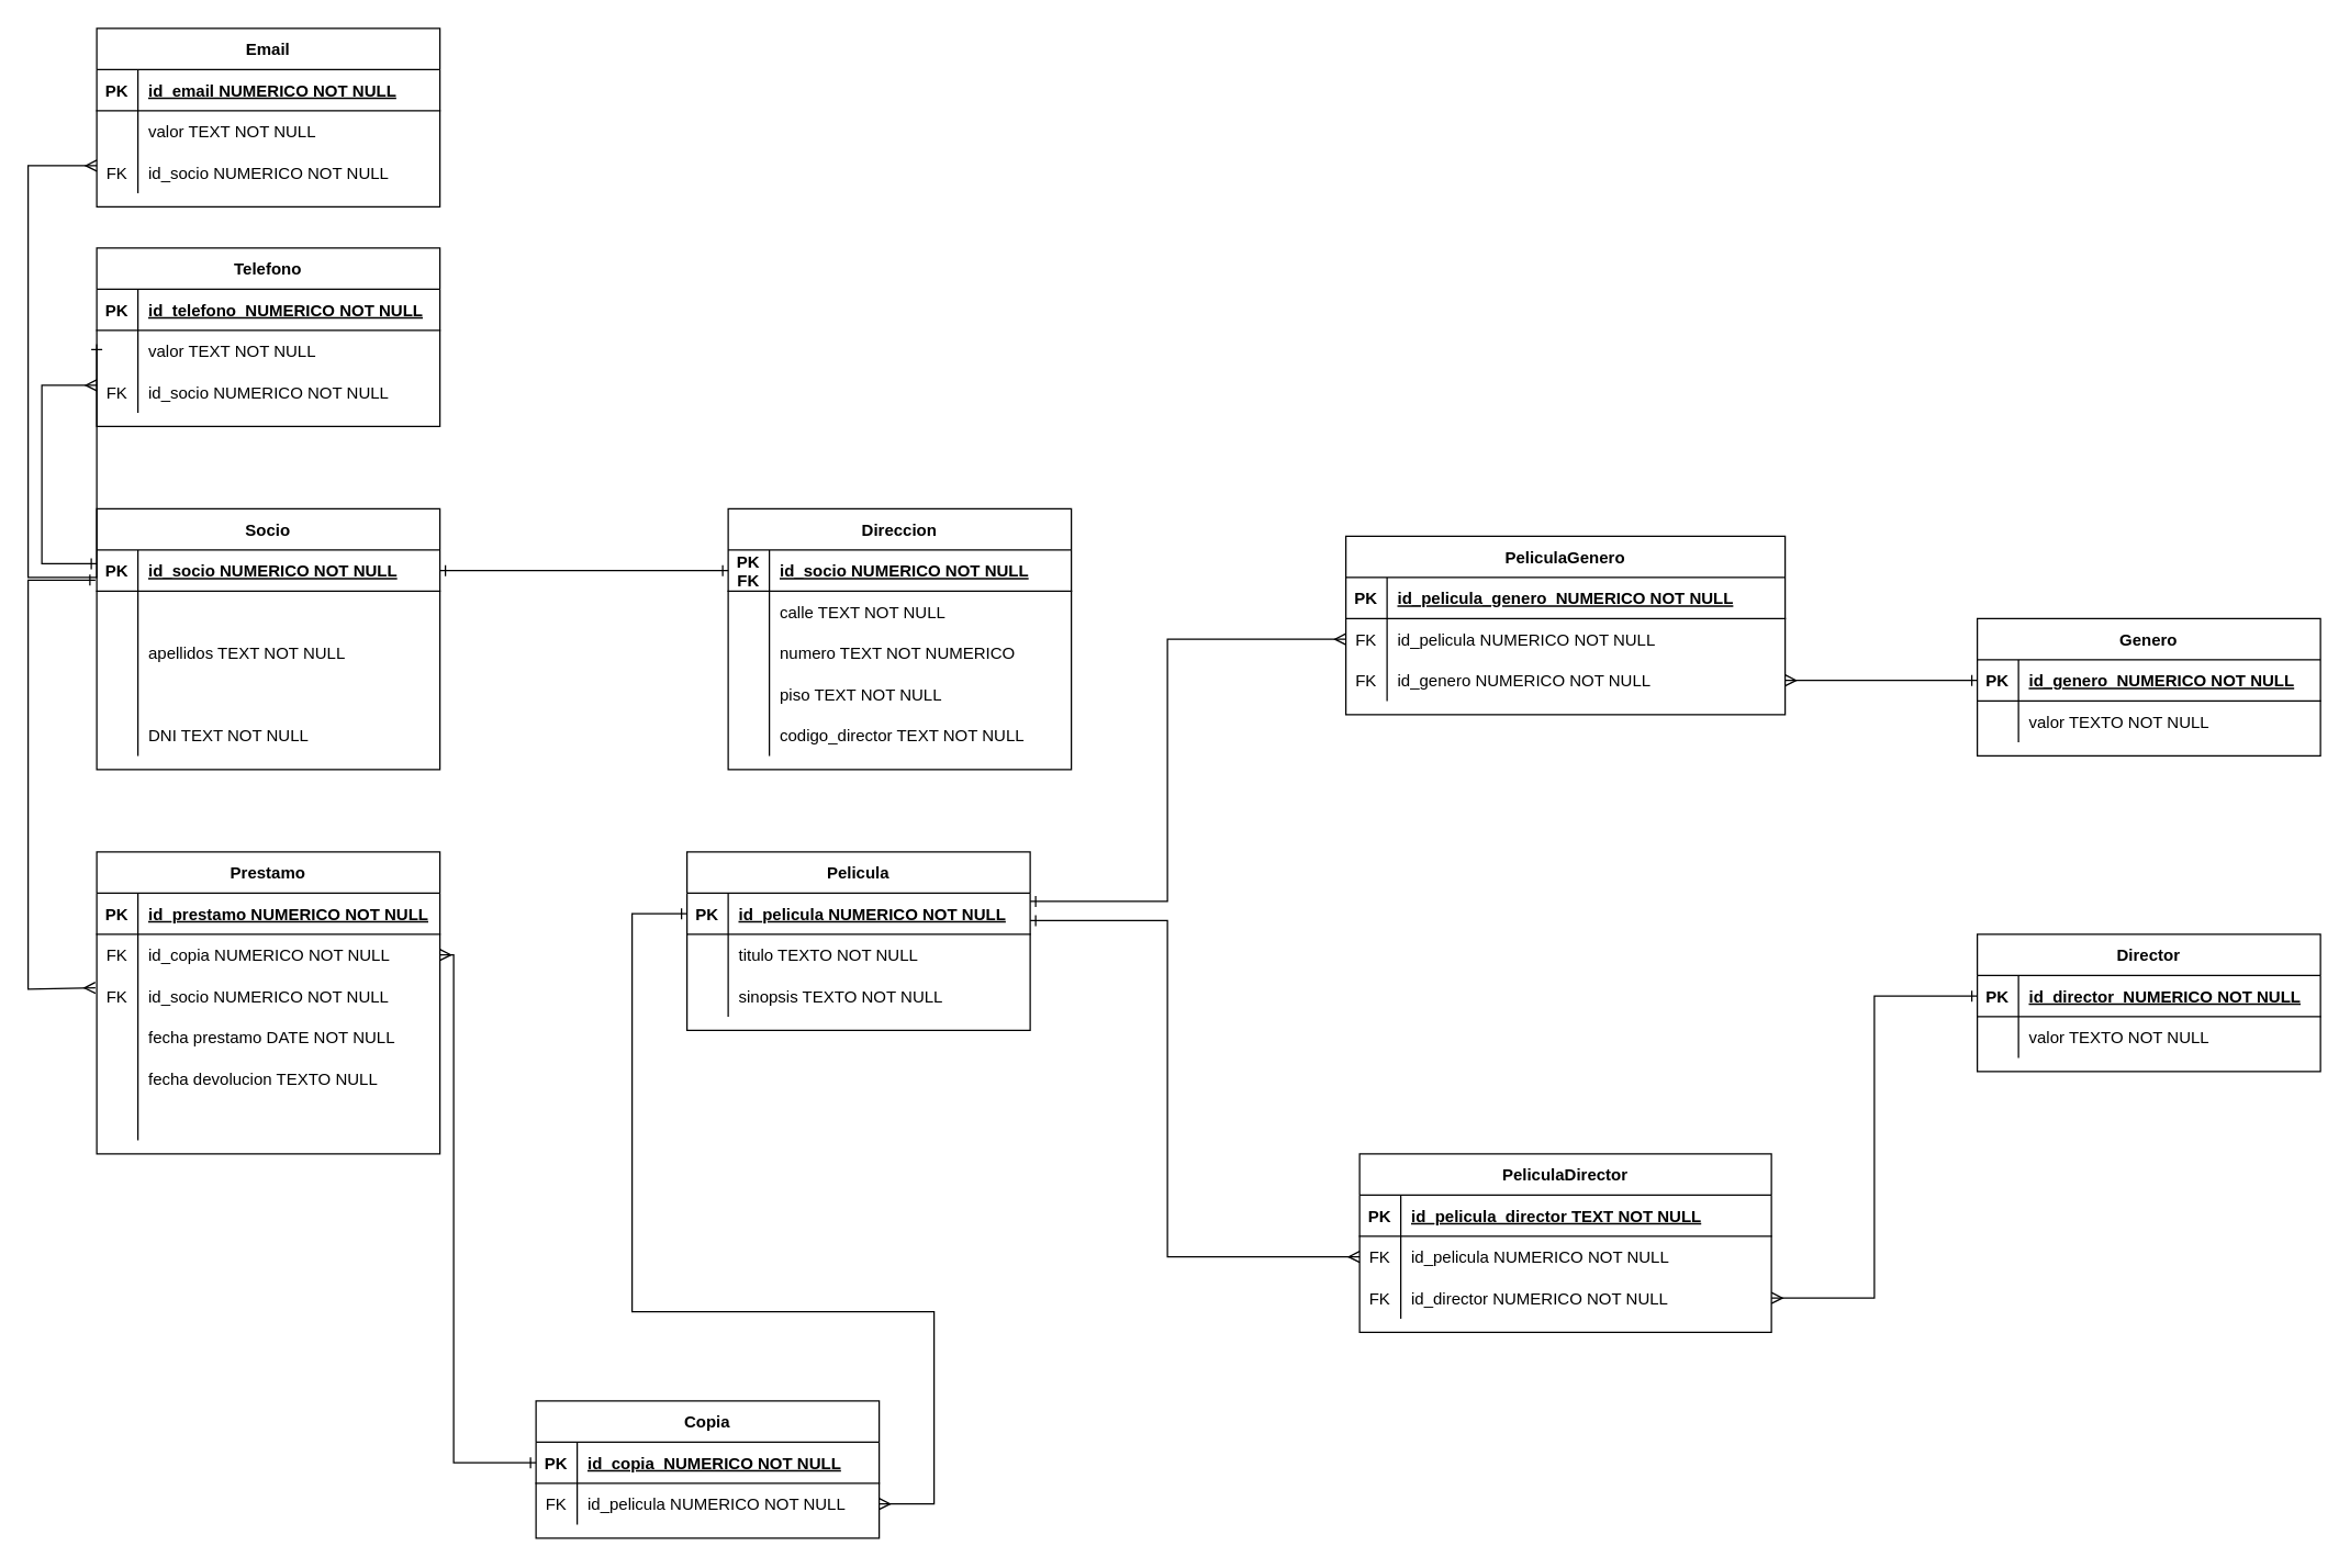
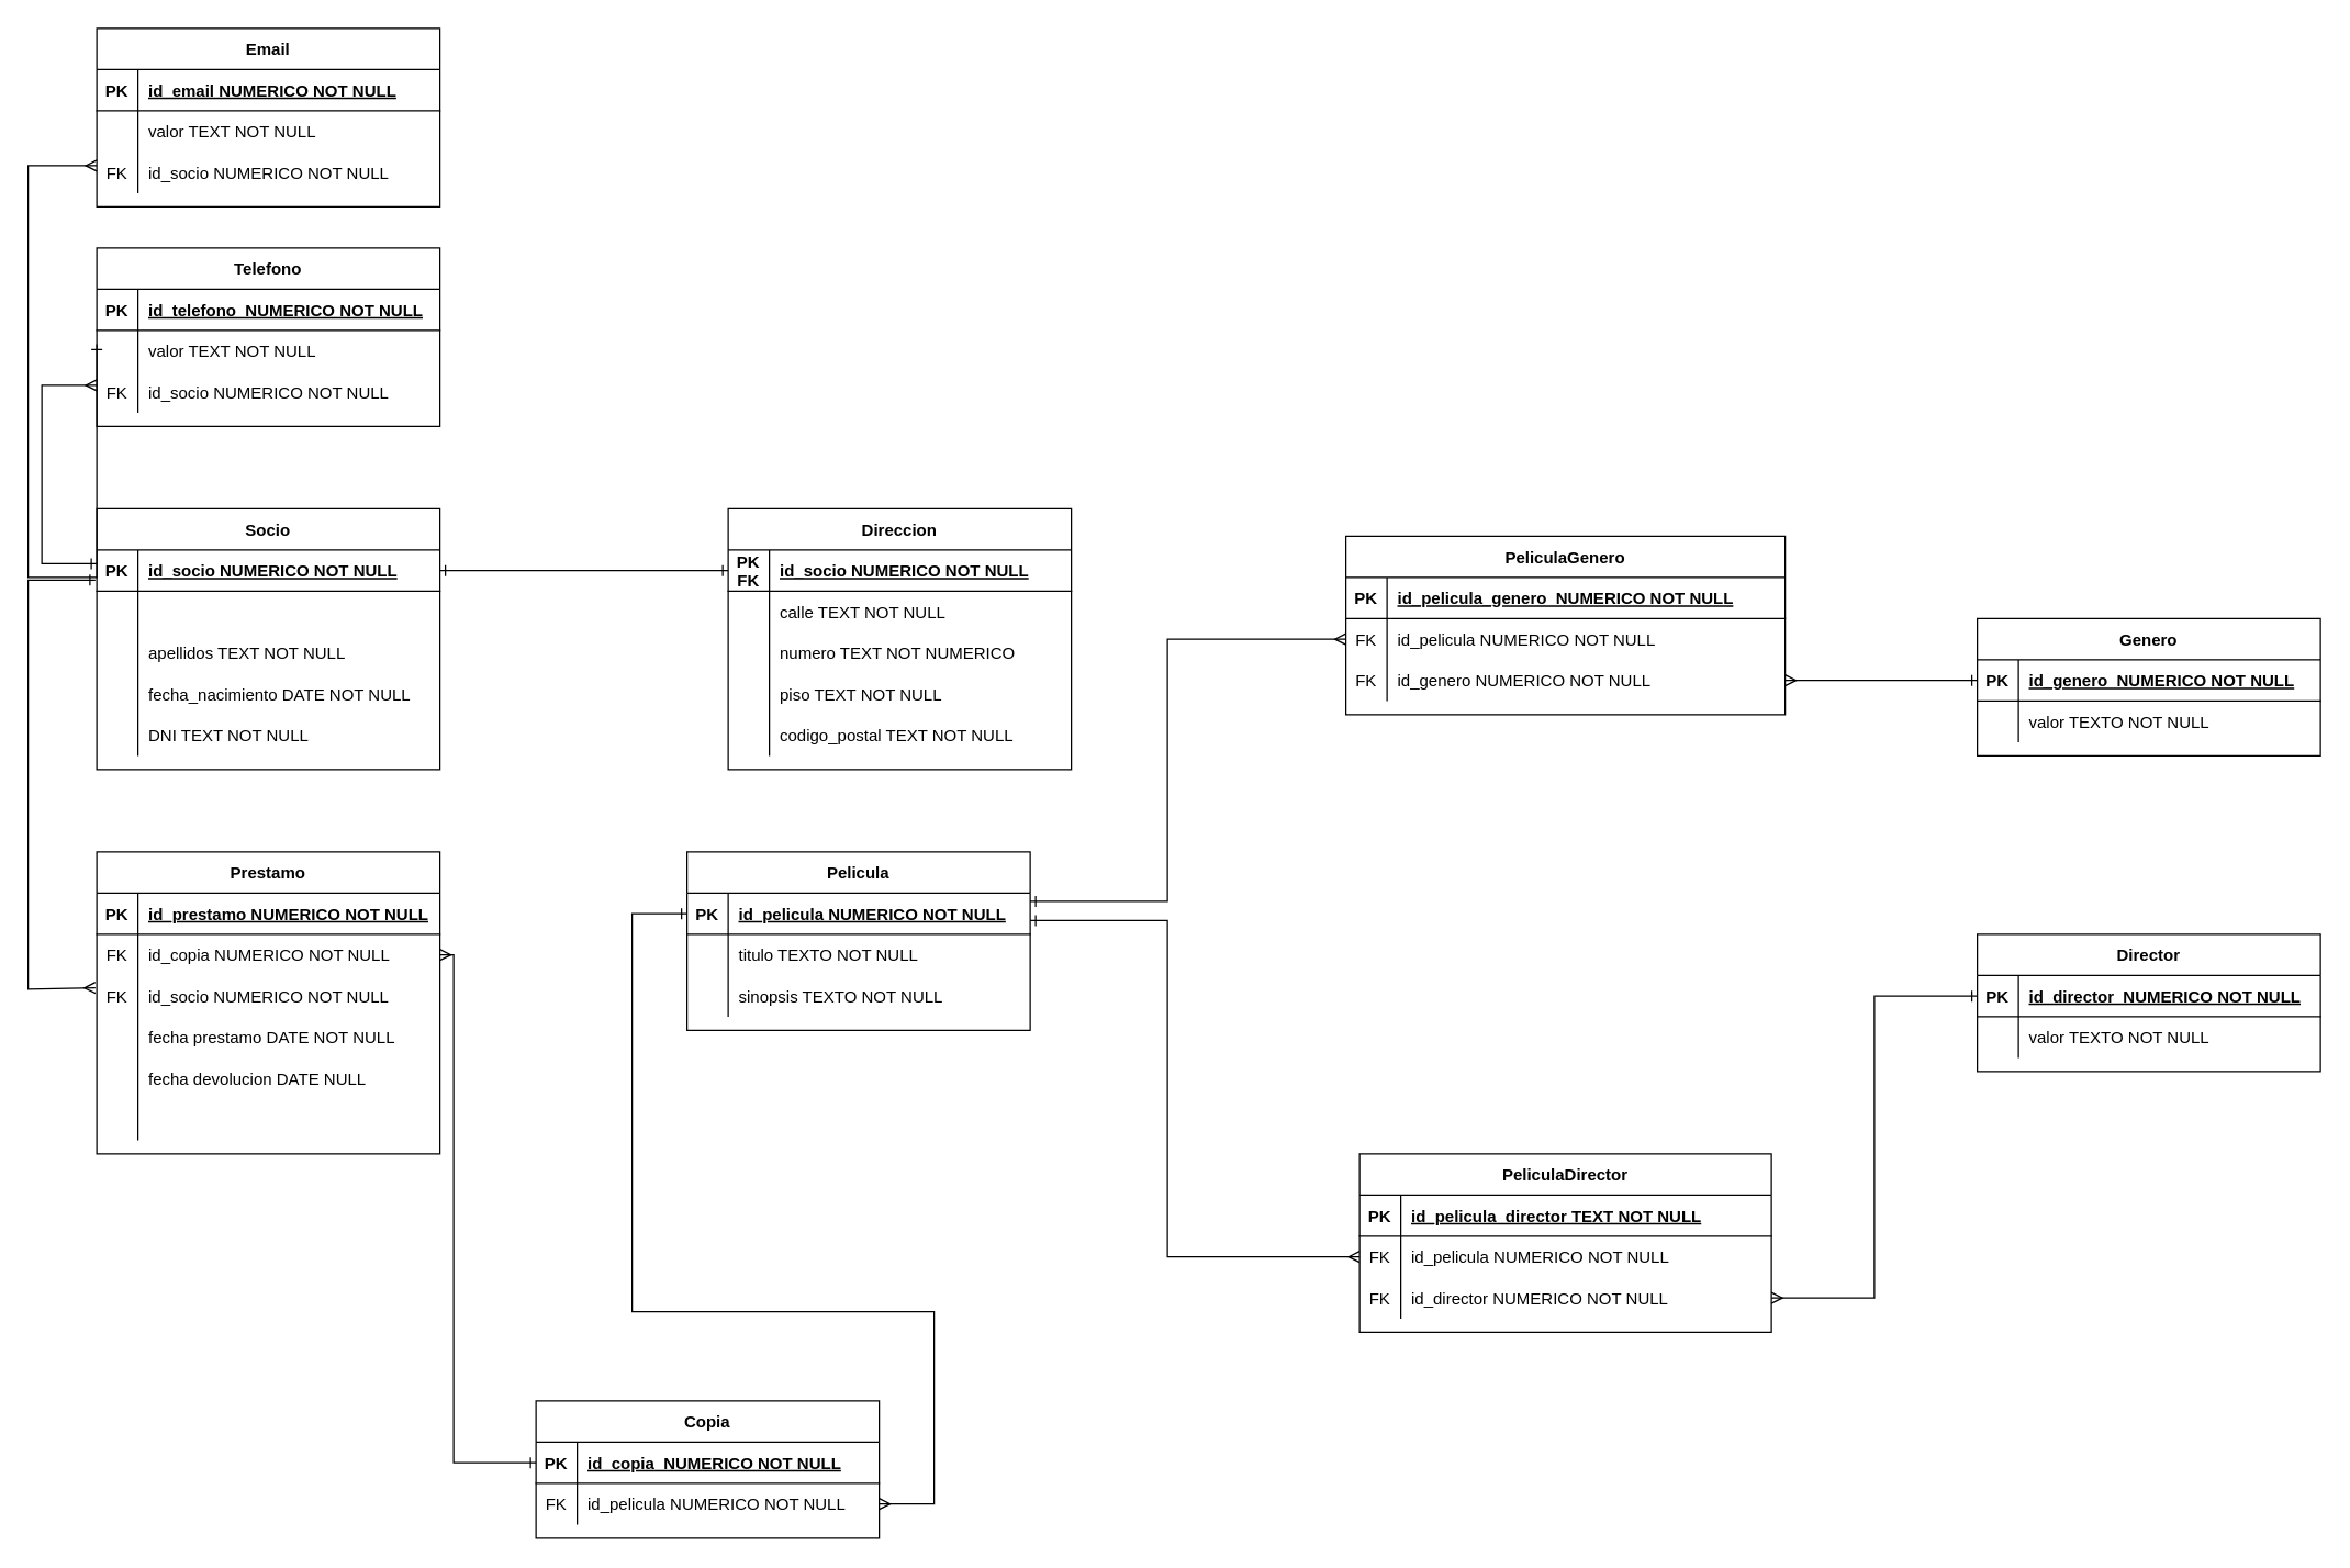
+ <mxCell id="14" value="fecha_nacimiento DATE NOT NULL" style="shape=partialRectangle;overflow=hidden;connectable=0;fillColor=none;top=0;left=0;bottom=0;right=0;align=left;spacingLeft=6;" parent="12" vertex="1"><mxGeometry x="30" width="220" height="30" as="geometry"><mxRectangle width="220" height="30" as="alternateBounds" /></mxGeometry></mxCell>
- <mxCell id="33" value="codigo_director TEXT NOT NULL" style="shape=partialRectangle;overflow=hidden;connectable=0;fillColor=none;top=0;left=0;bottom=0;right=0;align=left;spacingLeft=6;" parent="31" vertex="1"><mxGeometry x="30" width="220" height="30" as="geometry"><mxRectangle width="220" height="30" as="alternateBounds" /></mxGeometry></mxCell>
+ <mxCell id="33" value="codigo_postal TEXT NOT NULL" style="shape=partialRectangle;overflow=hidden;connectable=0;fillColor=none;top=0;left=0;bottom=0;right=0;align=left;spacingLeft=6;" parent="31" vertex="1"><mxGeometry x="30" width="220" height="30" as="geometry"><mxRectangle width="220" height="30" as="alternateBounds" /></mxGeometry></mxCell>
- <mxCell id="66" value="fecha devolucion TEXTO NULL" style="shape=partialRectangle;overflow=hidden;connectable=0;fillColor=none;top=0;left=0;bottom=0;right=0;align=left;spacingLeft=6;" parent="64" vertex="1"><mxGeometry x="30" width="220" height="30" as="geometry"><mxRectangle width="220" height="30" as="alternateBounds" /></mxGeometry></mxCell>
+ <mxCell id="66" value="fecha devolucion DATE NULL" style="shape=partialRectangle;overflow=hidden;connectable=0;fillColor=none;top=0;left=0;bottom=0;right=0;align=left;spacingLeft=6;" parent="64" vertex="1"><mxGeometry x="30" width="220" height="30" as="geometry"><mxRectangle width="220" height="30" as="alternateBounds" /></mxGeometry></mxCell>
